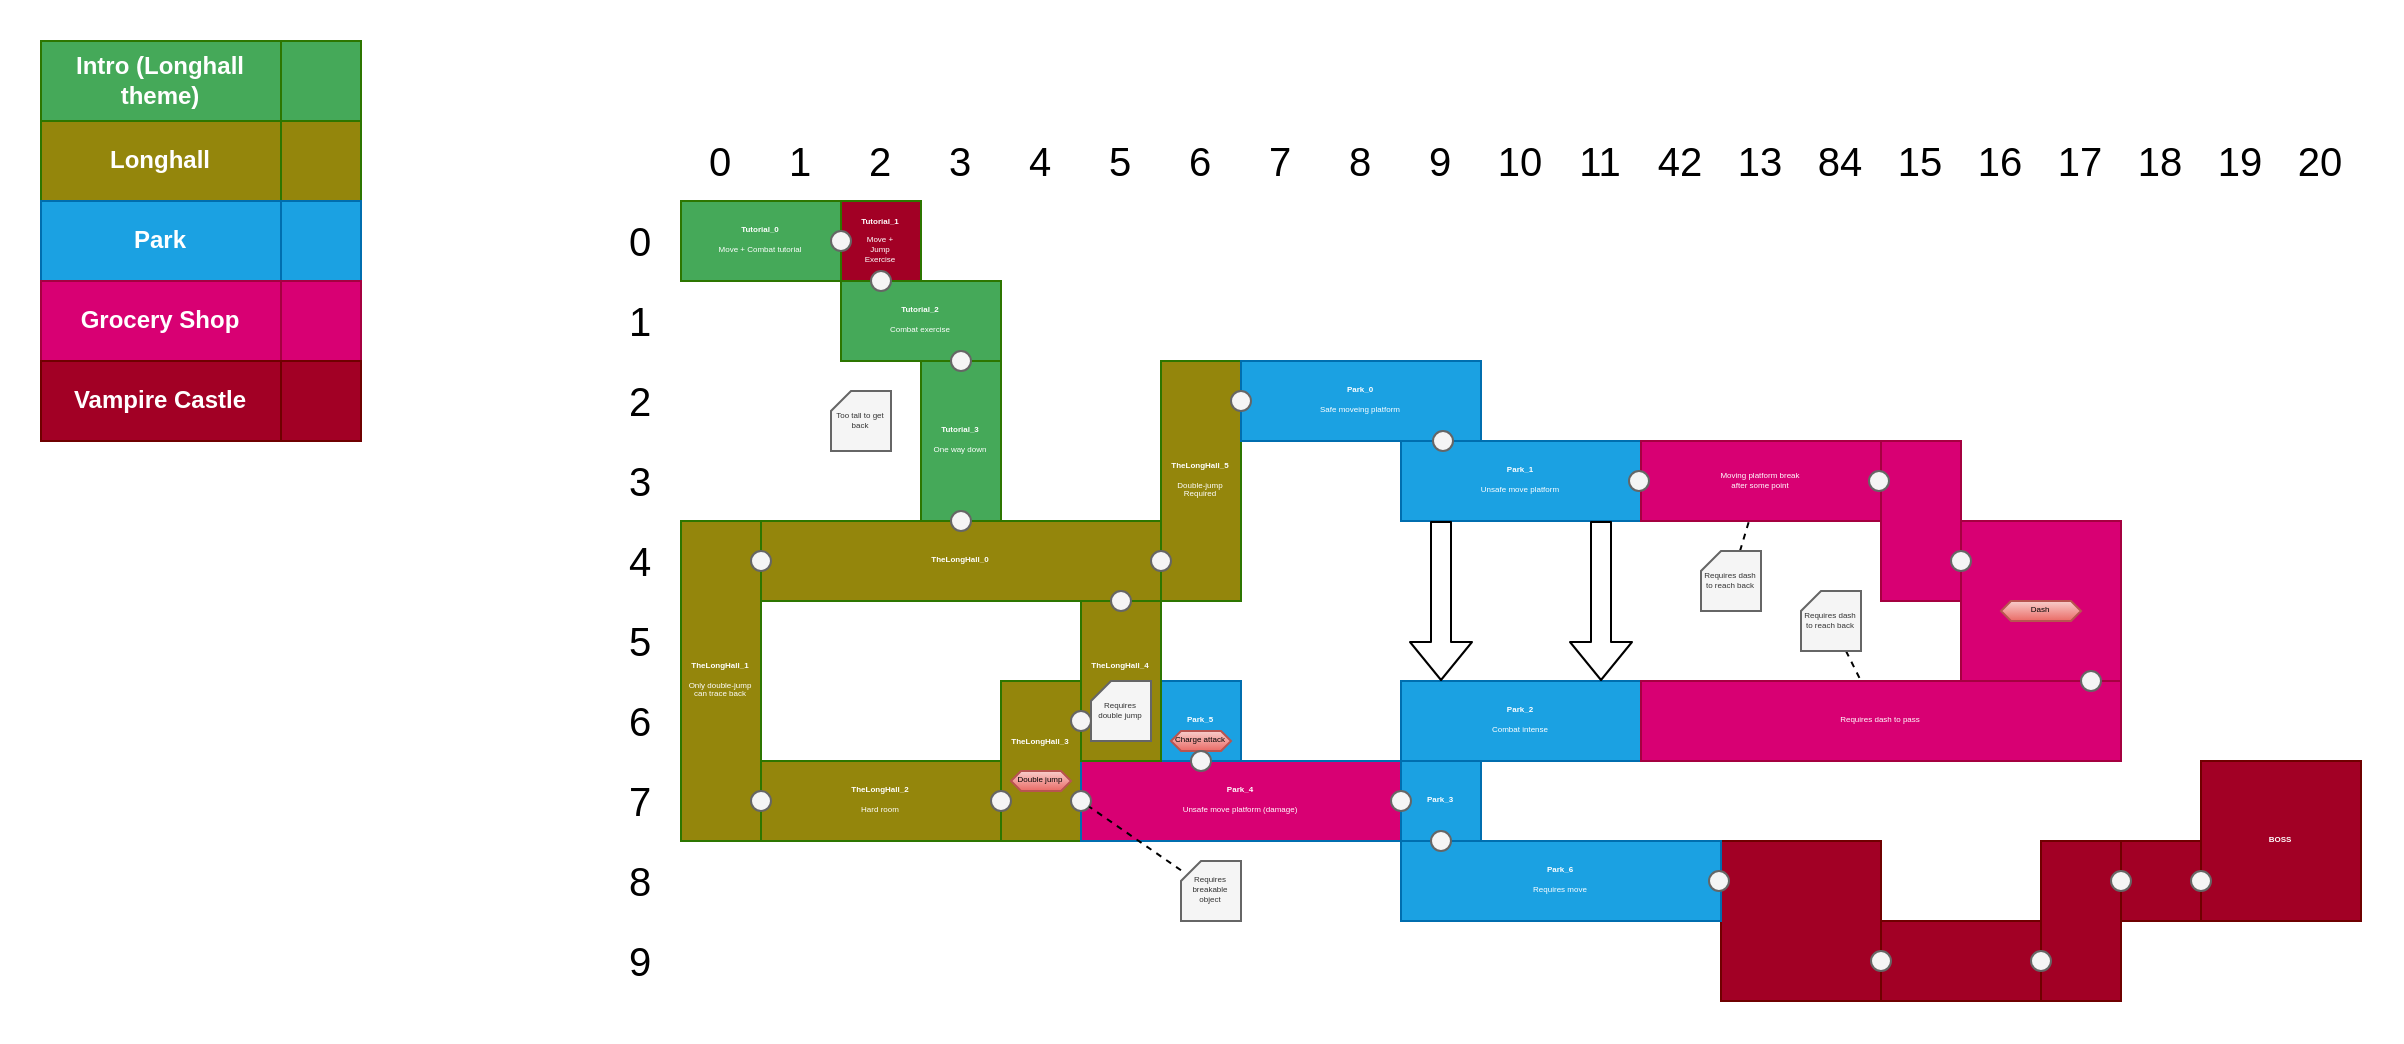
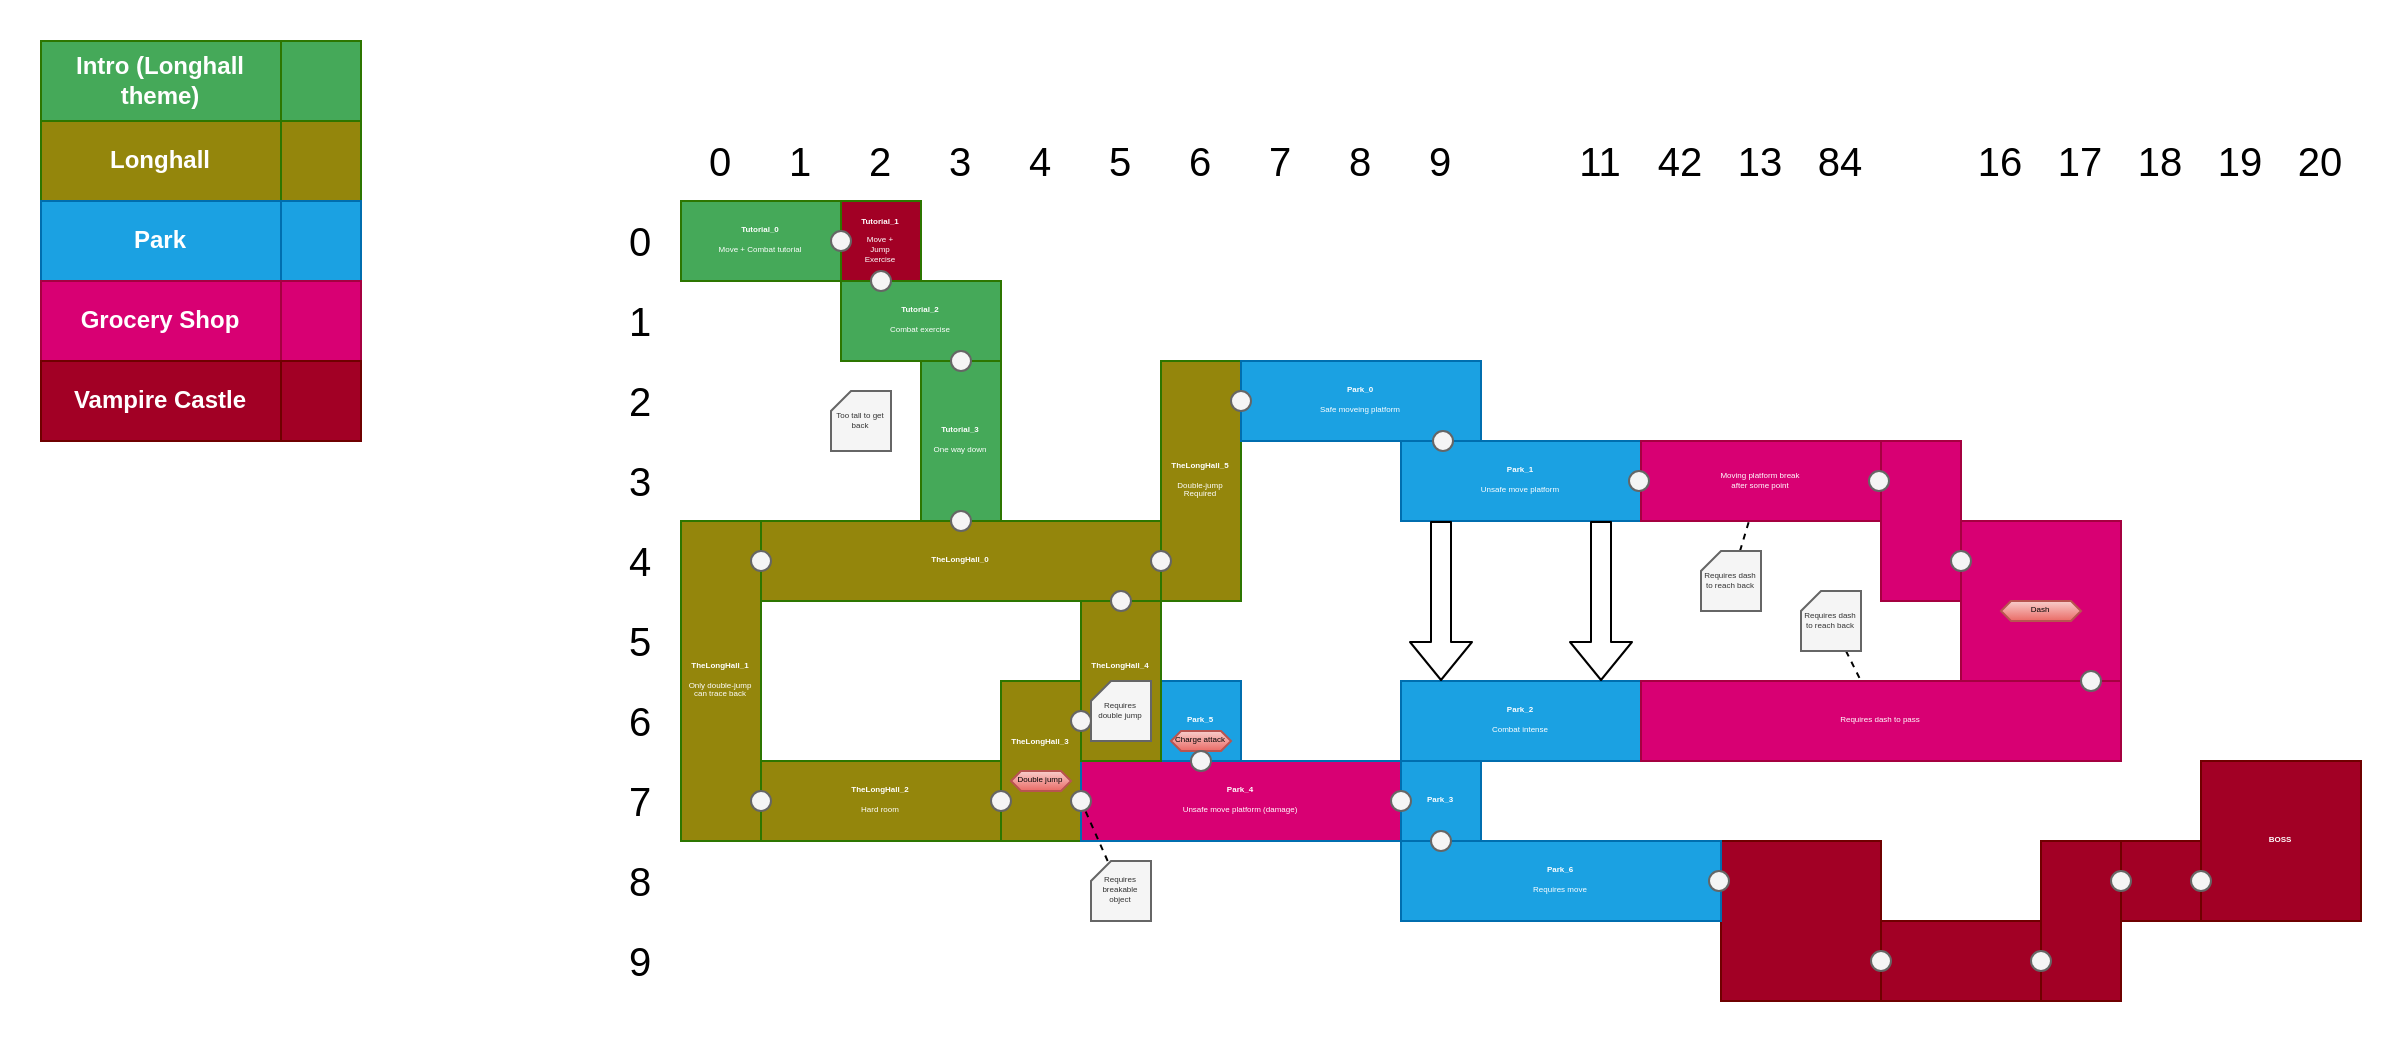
- <mxCell id="94" value="10" style="text;html=1;strokeColor=none;fillColor=none;align=center;verticalAlign=middle;whiteSpace=wrap;rounded=0;fontSize=20;" parent="1" vertex="1"><mxGeometry x="740" y="60" width="40" height="40" as="geometry" /></mxCell>
- <mxCell id="99" value="15" style="text;html=1;strokeColor=none;fillColor=none;align=center;verticalAlign=middle;whiteSpace=wrap;rounded=0;fontSize=20;" parent="1" vertex="1"><mxGeometry x="940" y="60" width="40" height="40" as="geometry" /></mxCell>
- <mxCell id="76" value="Requires breakable object" style="shape=card;whiteSpace=wrap;html=1;fontFamily=Helvetica;fontSize=4;fontColor=#333333;align=center;strokeColor=#666666;fillColor=#f5f5f5;size=10;" parent="1" vertex="1"><mxGeometry x="590" y="430" width="30" height="30" as="geometry" /></mxCell>
+ <mxCell id="76" value="Requires breakable object" style="shape=card;whiteSpace=wrap;html=1;fontFamily=Helvetica;fontSize=4;fontColor=#333333;align=center;strokeColor=#666666;fillColor=#f5f5f5;size=10;" parent="1" vertex="1"><mxGeometry x="545" y="430" width="30" height="30" as="geometry" /></mxCell>
